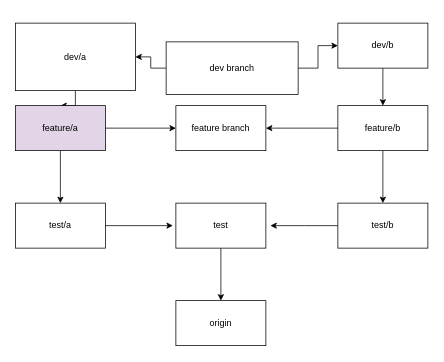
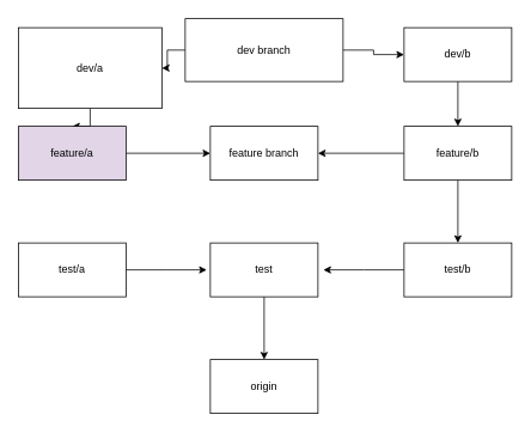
- <mxCell id="4" value="dev branch" style="rounded=0;whiteSpace=wrap;html=1;" vertex="1" parent="1"><mxGeometry x="221" y="55" width="176" height="70" as="geometry" /></mxCell>
+ <mxCell id="4" value="dev branch" style="rounded=0;whiteSpace=wrap;html=1;" vertex="1" parent="1"><mxGeometry x="206" y="20" width="176" height="70" as="geometry" /></mxCell>
- <mxCell id="10" style="edgeStyle=orthogonalEdgeStyle;rounded=0;orthogonalLoop=1;jettySize=auto;html=1;" edge="1" parent="1" source="12" target="17"><mxGeometry relative="1" as="geometry"><mxPoint x="80" y="220" as="targetPoint" /></mxGeometry></mxCell>
